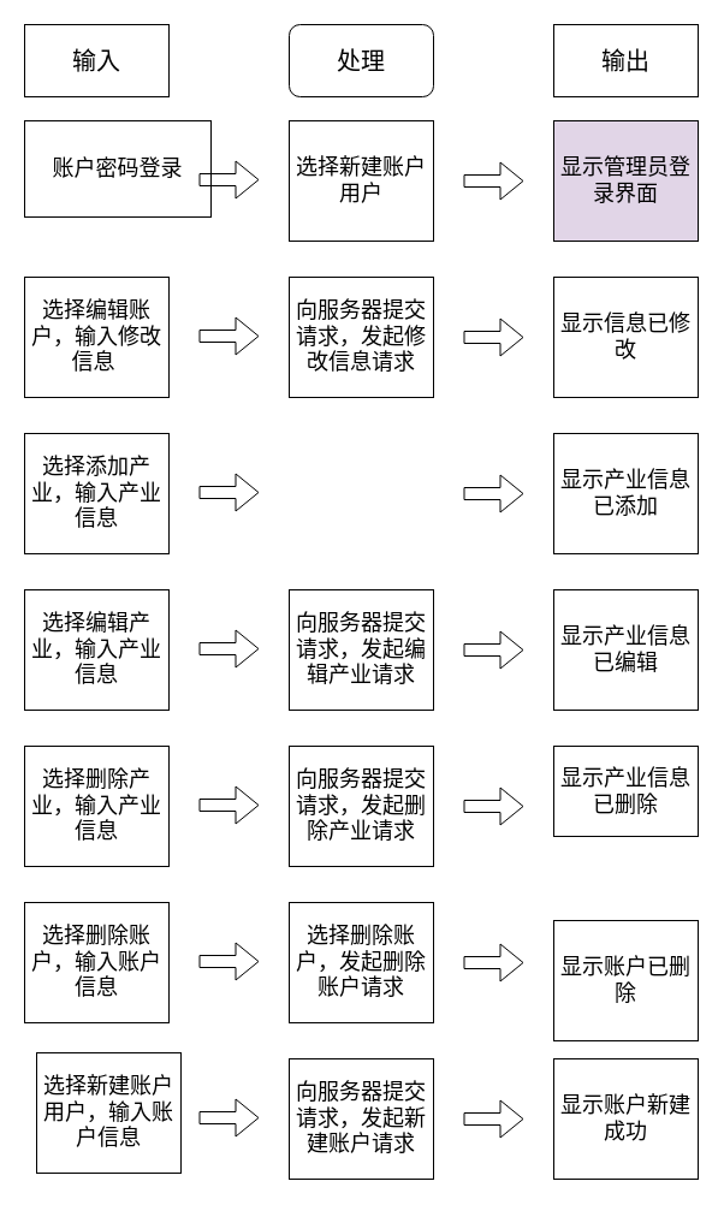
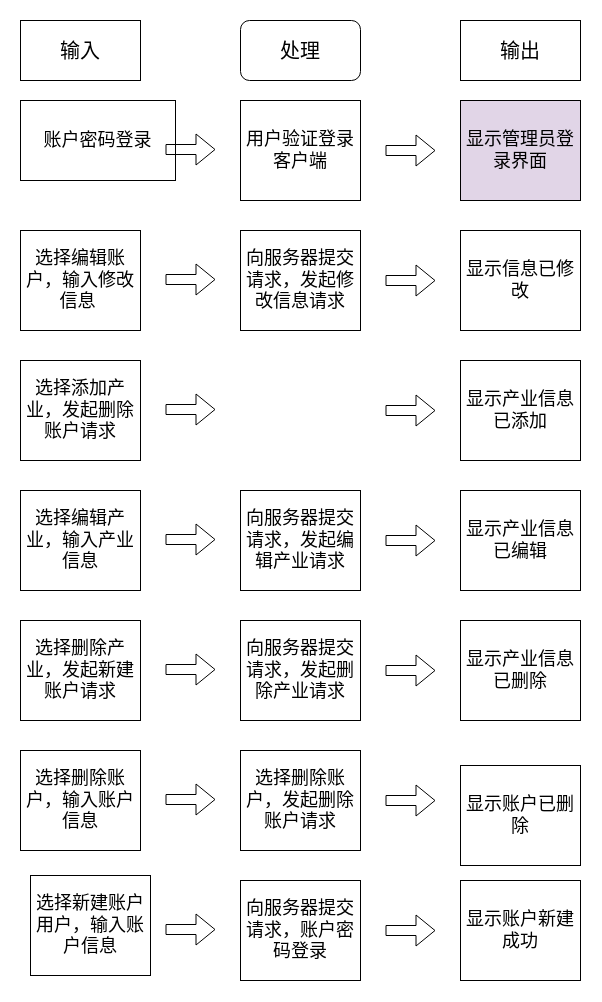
- <mxCell id="6" value="&lt;font style=&quot;font-size: 18px ; font-weight: normal&quot;&gt;选择新建账户用户&lt;/font&gt;" style="rounded=0;whiteSpace=wrap;html=1;fontStyle=1" parent="1" vertex="1"><mxGeometry x="240" y="100" width="120" height="100" as="geometry" /></mxCell>
+ <mxCell id="6" value="&lt;font style=&quot;font-size: 18px ; font-weight: normal&quot;&gt;用户验证登录客户端&lt;/font&gt;" style="rounded=0;whiteSpace=wrap;html=1;fontStyle=1" parent="1" vertex="1"><mxGeometry x="240" y="100" width="120" height="100" as="geometry" /></mxCell>
- <mxCell id="15" value="&lt;font style=&quot;font-size: 18px;&quot;&gt;选择添加产业，输入产业信息&lt;/font&gt;" style="rounded=0;whiteSpace=wrap;html=1;fontSize=18;" parent="1" vertex="1"><mxGeometry x="20" y="360" width="120" height="100" as="geometry" /></mxCell>
+ <mxCell id="15" value="&lt;font style=&quot;font-size: 18px;&quot;&gt;选择添加产业，发起删除账户请求&lt;/font&gt;" style="rounded=0;whiteSpace=wrap;html=1;fontSize=18;" parent="1" vertex="1"><mxGeometry x="20" y="360" width="120" height="100" as="geometry" /></mxCell>
- <mxCell id="26" value="&lt;span style=&quot;font-size: 18px; white-space: normal;&quot;&gt;显示产业信息已删除&lt;/span&gt;" style="rounded=0;whiteSpace=wrap;html=1;fontStyle=0;fontSize=18;" parent="1" vertex="1"><mxGeometry x="460" y="620" width="120" height="75" as="geometry" /></mxCell>
+ <mxCell id="26" value="&lt;span style=&quot;font-size: 18px; white-space: normal;&quot;&gt;显示产业信息已删除&lt;/span&gt;" style="rounded=0;whiteSpace=wrap;html=1;fontStyle=0;fontSize=18;" parent="1" vertex="1"><mxGeometry x="460" y="620" width="120" height="100" as="geometry" /></mxCell>
- <mxCell id="24" value="&lt;span style=&quot;font-size: 18px; white-space: normal;&quot;&gt;选择删除产业，输入产业信息&lt;/span&gt;" style="rounded=0;whiteSpace=wrap;html=1;fontSize=18;" parent="1" vertex="1"><mxGeometry x="20" y="620" width="120" height="100" as="geometry" /></mxCell>
+ <mxCell id="24" value="&lt;span style=&quot;font-size: 18px; white-space: normal;&quot;&gt;选择删除产业，发起新建账户请求&lt;/span&gt;" style="rounded=0;whiteSpace=wrap;html=1;fontSize=18;" parent="1" vertex="1"><mxGeometry x="20" y="620" width="120" height="100" as="geometry" /></mxCell>
- <mxCell id="35" value="&lt;font style=&quot;font-size: 18px;&quot;&gt;向服务器提交请求，发起新建账户请求&lt;/font&gt;" style="rounded=0;whiteSpace=wrap;html=1;fontStyle=0;fontSize=18;" parent="1" vertex="1"><mxGeometry x="240" y="880" width="120" height="100" as="geometry" /></mxCell>
+ <mxCell id="35" value="&lt;font style=&quot;font-size: 18px;&quot;&gt;向服务器提交请求，账户密码登录&lt;/font&gt;" style="rounded=0;whiteSpace=wrap;html=1;fontStyle=0;fontSize=18;" parent="1" vertex="1"><mxGeometry x="240" y="880" width="120" height="100" as="geometry" /></mxCell>
